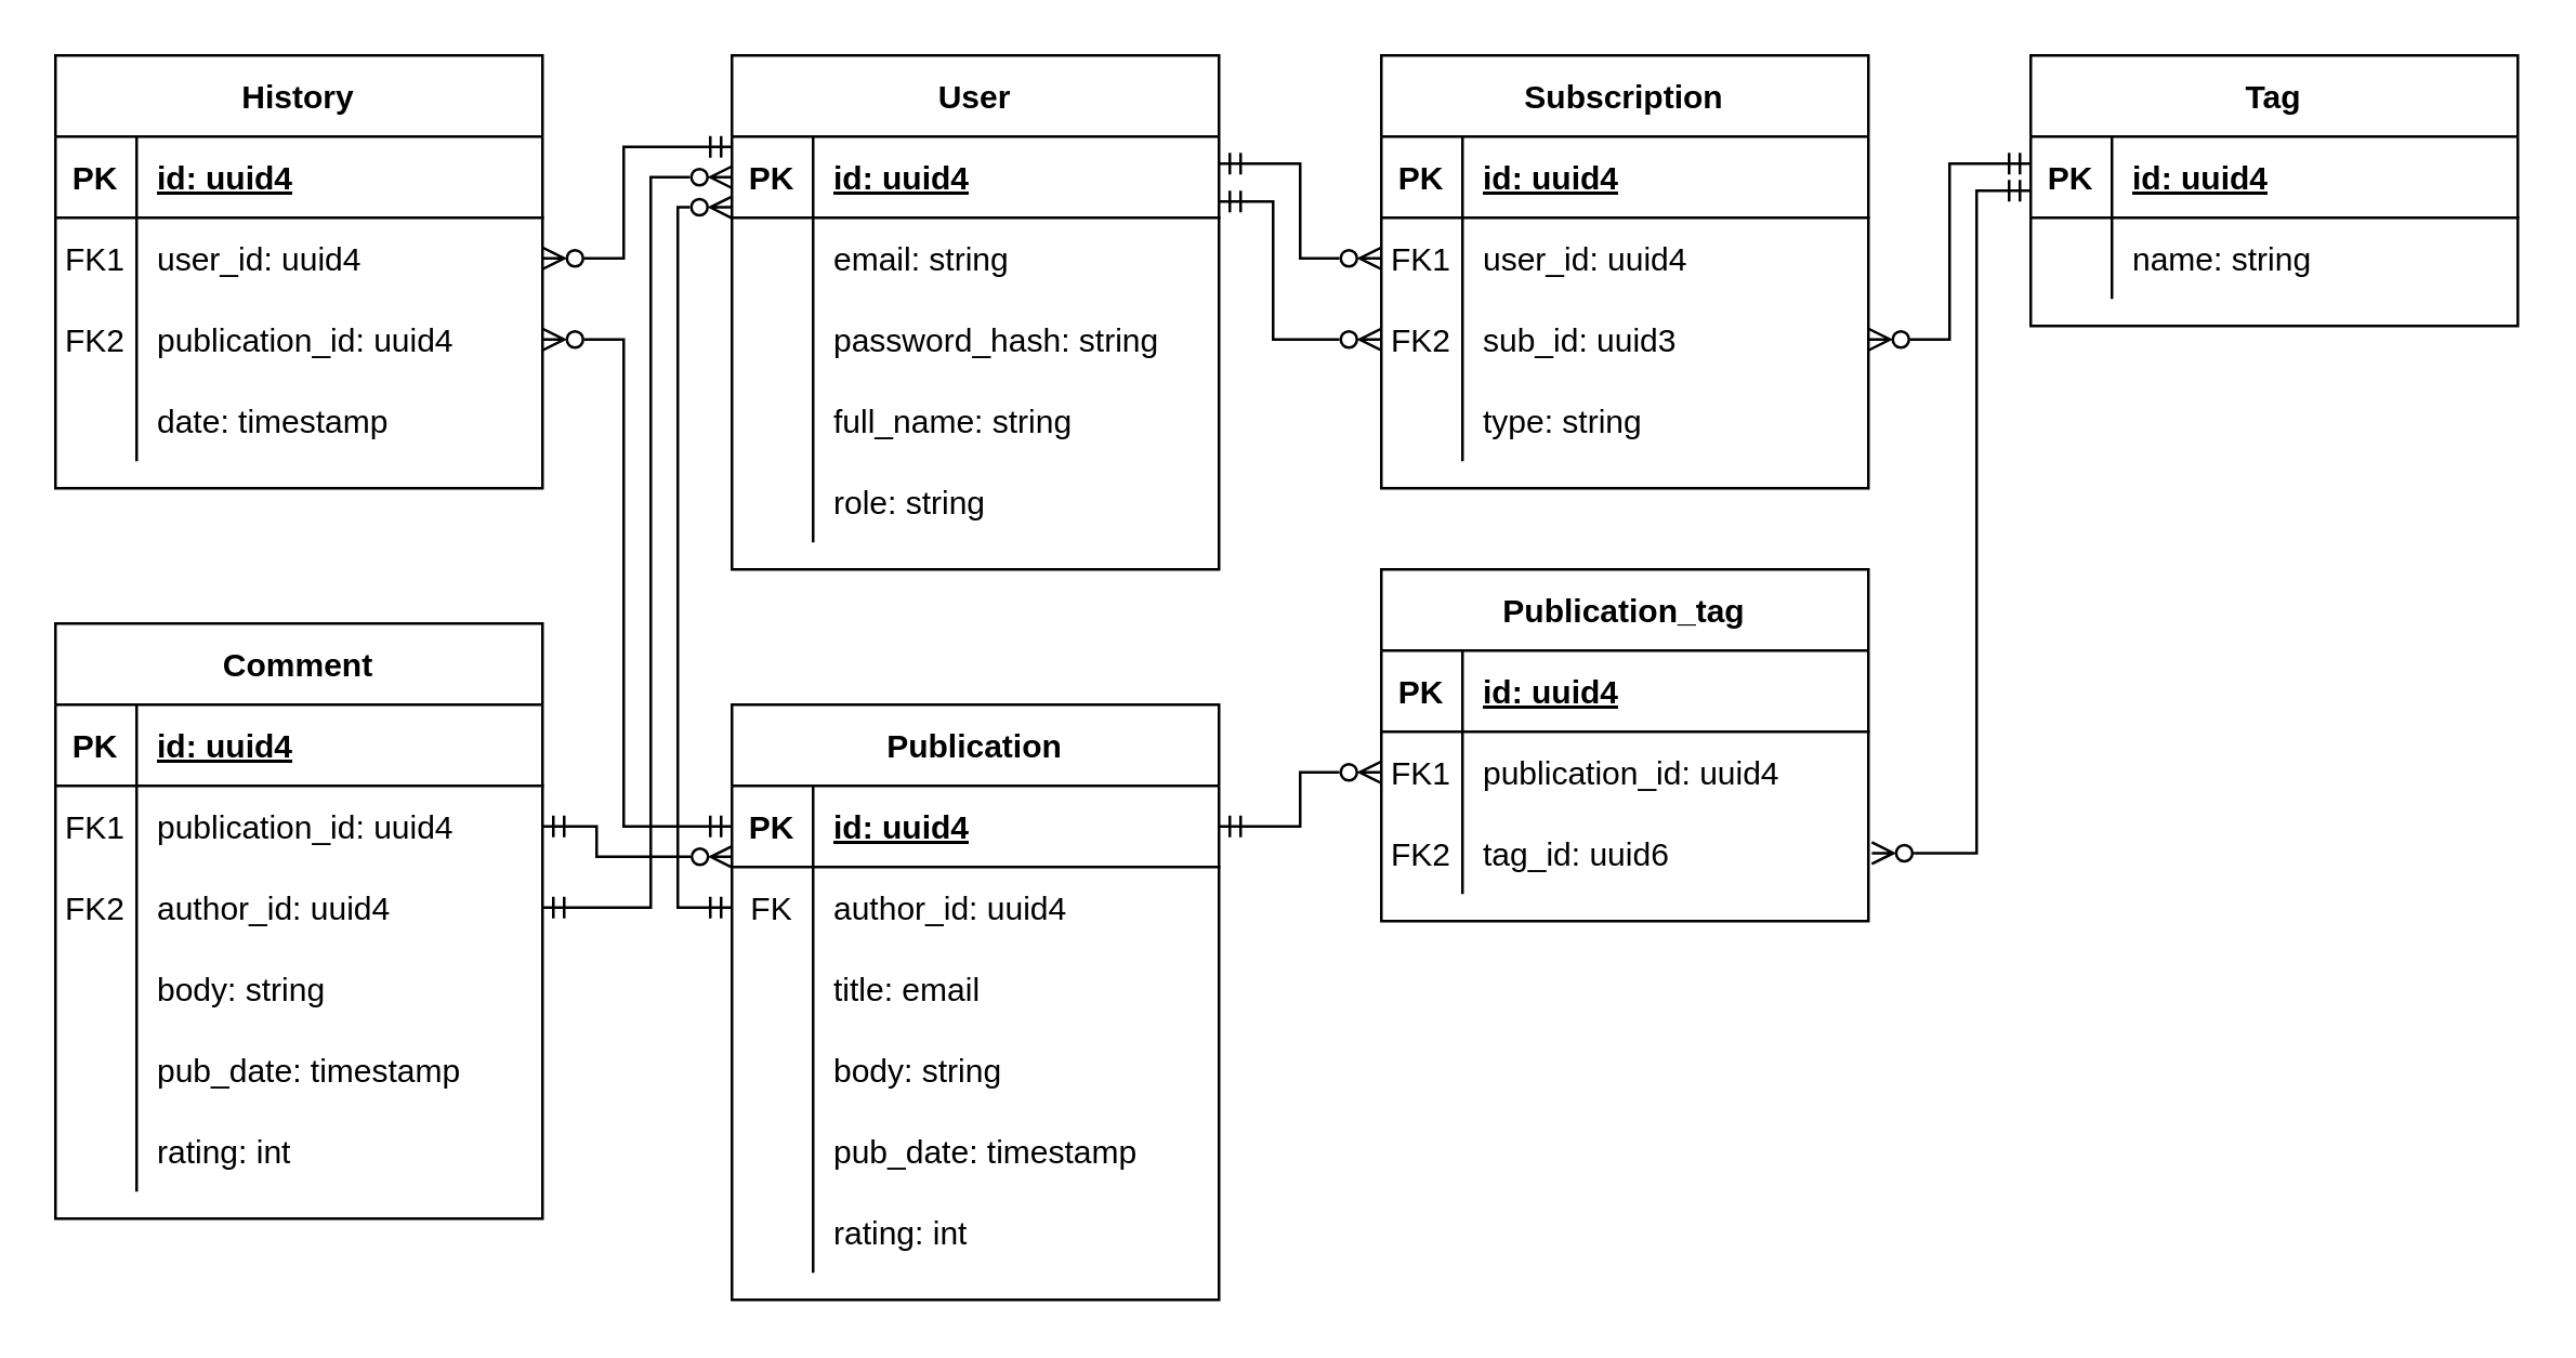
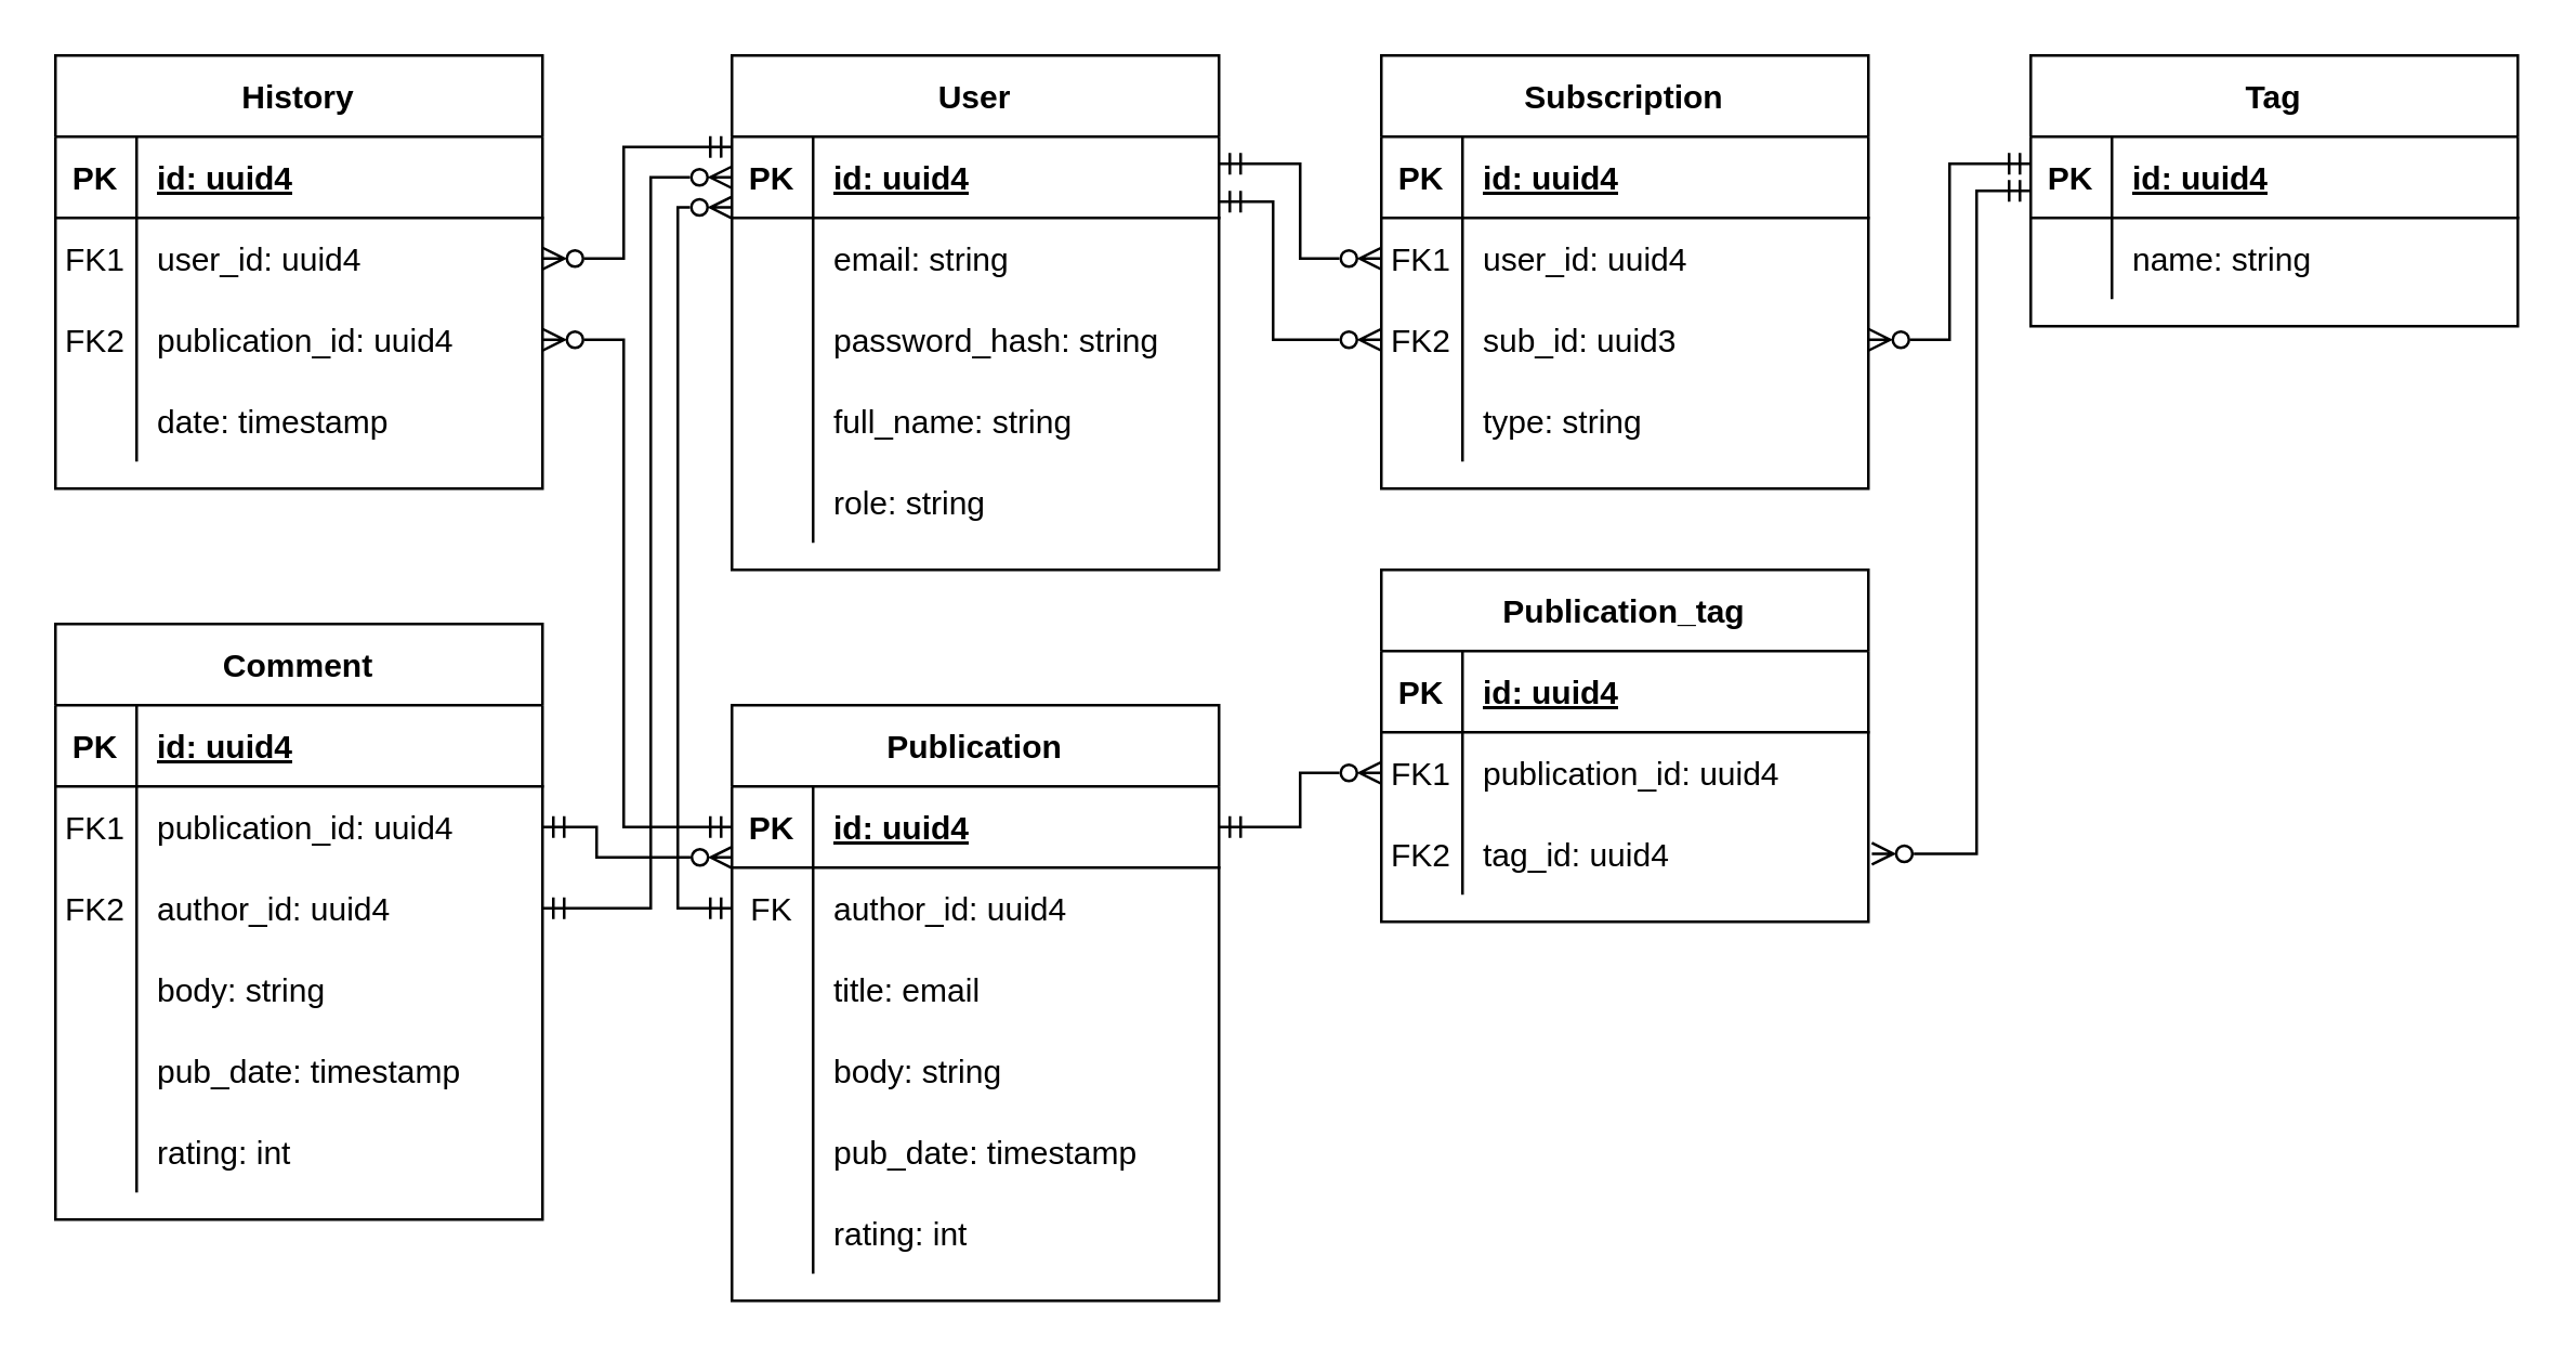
- <mxCell id="53" value="tag_id: uuid6" style="shape=partialRectangle;connectable=0;fillColor=none;top=0;left=0;bottom=0;right=0;align=left;spacingLeft=6;overflow=hidden;" parent="51" vertex="1"><mxGeometry x="30" width="150" height="30" as="geometry"><mxRectangle width="150" height="30" as="alternateBounds" /></mxGeometry></mxCell>
+ <mxCell id="53" value="tag_id: uuid4" style="shape=partialRectangle;connectable=0;fillColor=none;top=0;left=0;bottom=0;right=0;align=left;spacingLeft=6;overflow=hidden;" parent="51" vertex="1"><mxGeometry x="30" width="150" height="30" as="geometry"><mxRectangle width="150" height="30" as="alternateBounds" /></mxGeometry></mxCell>
